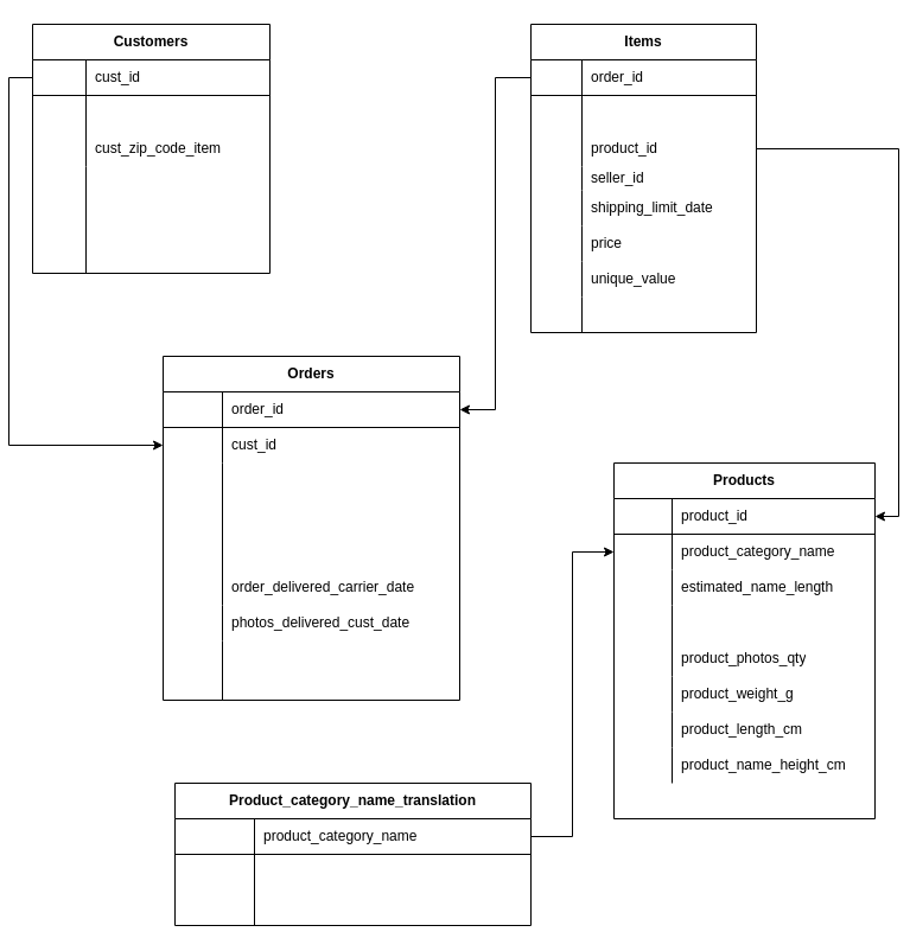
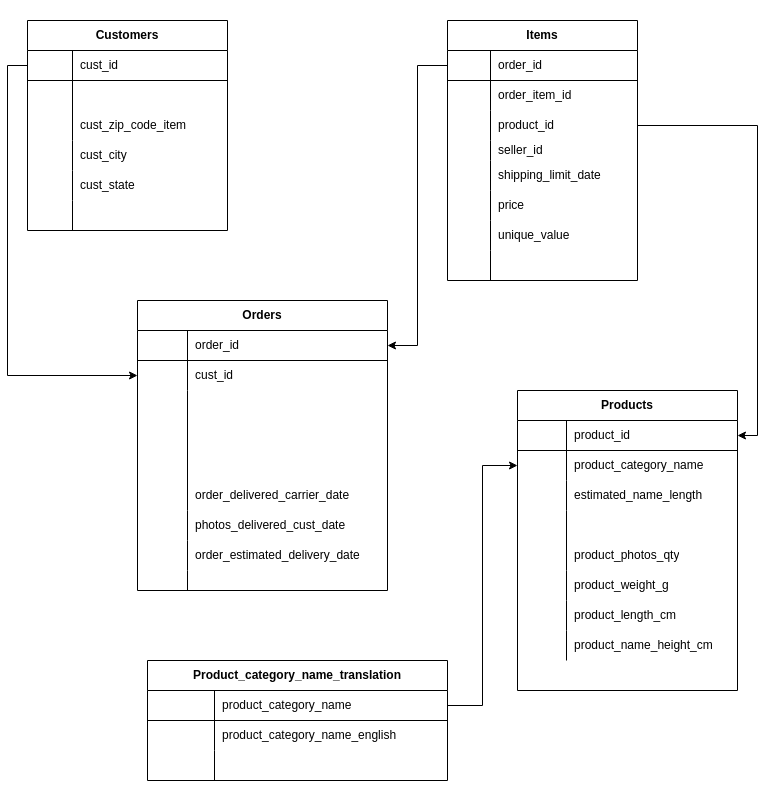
+ <mxCell id="26" value="order_item_id" style="shape=partialRectangle;html=1;whiteSpace=wrap;connectable=0;fillColor=none;top=0;left=0;bottom=0;right=0;align=left;spacingLeft=6;overflow=hidden;" vertex="1" parent="24"><mxGeometry x="43" width="147" height="30" as="geometry" /></mxCell>
+ <mxCell id="13" value="cust_city" style="shape=partialRectangle;html=1;whiteSpace=wrap;connectable=0;fillColor=none;top=0;left=0;bottom=0;right=0;align=left;spacingLeft=6;overflow=hidden;" vertex="1" parent="11"><mxGeometry x="45" width="155" height="30" as="geometry" /></mxCell>
+ <mxCell id="16" value="cust_state" style="shape=partialRectangle;html=1;whiteSpace=wrap;connectable=0;fillColor=none;top=0;left=0;bottom=0;right=0;align=left;spacingLeft=6;overflow=hidden;" vertex="1" parent="14"><mxGeometry x="45" width="155" height="30" as="geometry" /></mxCell>
+ <mxCell id="66" value="order_estimated_delivery_date" style="shape=partialRectangle;html=1;whiteSpace=wrap;connectable=0;fillColor=none;top=0;left=0;bottom=0;right=0;align=left;spacingLeft=6;overflow=hidden;" vertex="1" parent="64"><mxGeometry x="50" width="200" height="30" as="geometry" /></mxCell>
+ <mxCell id="102" value="product_category_name_english" style="shape=partialRectangle;html=1;whiteSpace=wrap;connectable=0;fillColor=none;top=0;left=0;bottom=0;right=0;align=left;spacingLeft=6;overflow=hidden;" vertex="1" parent="100"><mxGeometry x="67" width="233" height="30" as="geometry" /></mxCell>
